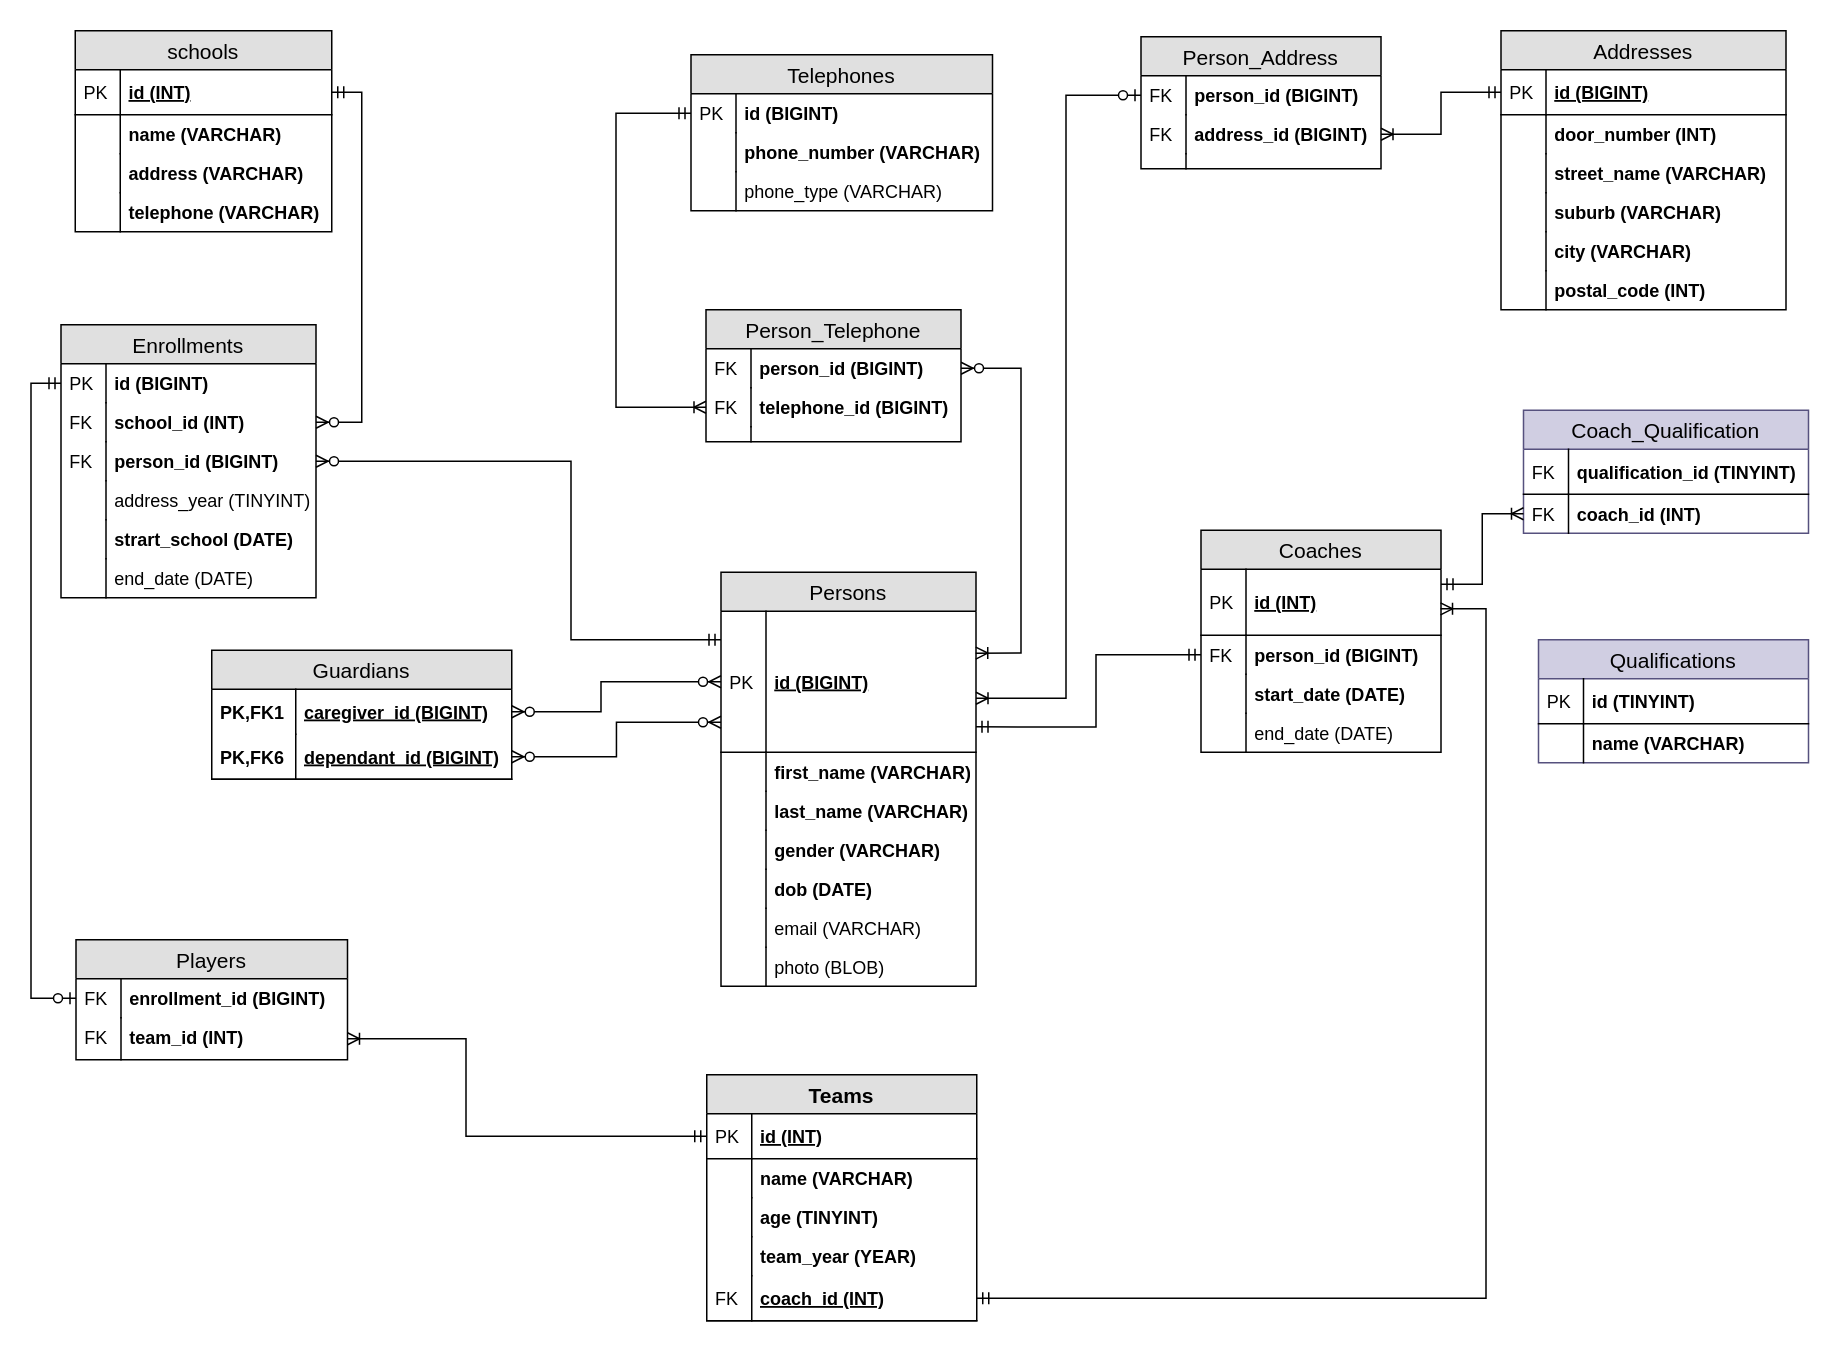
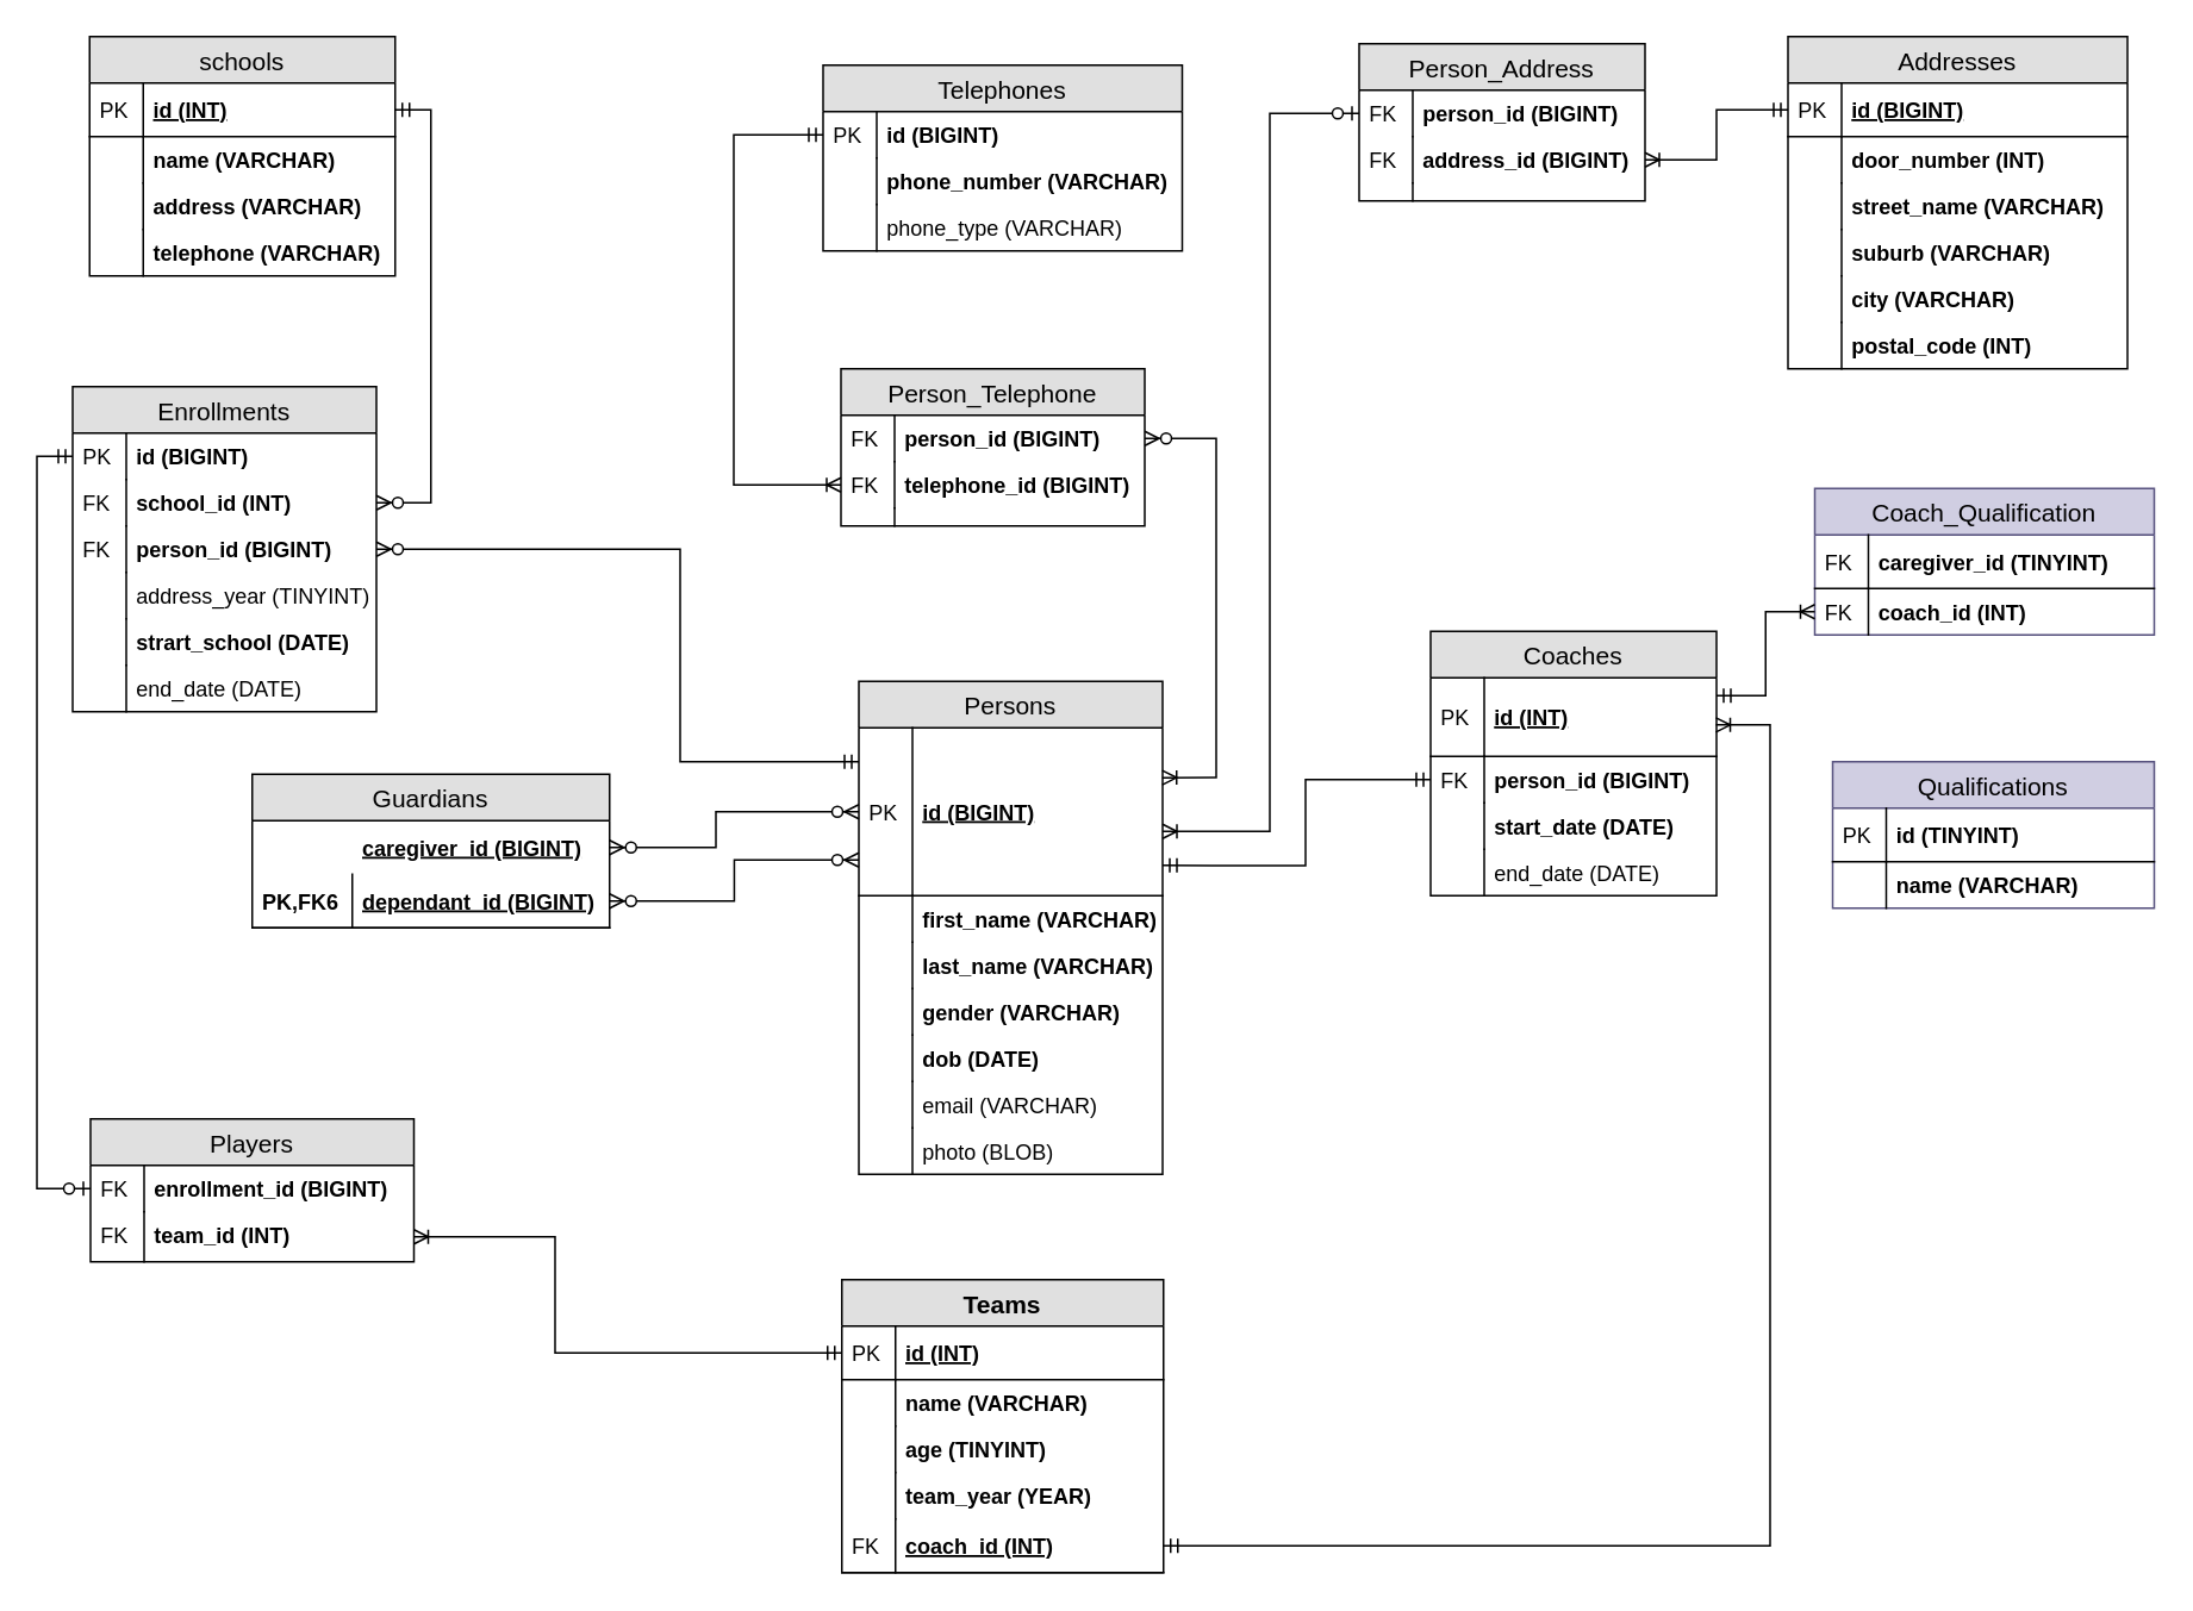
- <mxCell id="98" value="qualification_id (TINYINT)" style="shape=partialRectangle;top=0;left=0;right=0;bottom=1;align=left;verticalAlign=middle;fillColor=none;spacingLeft=34;spacingRight=4;overflow=hidden;rotatable=0;points=[[0,0.5],[1,0.5]];portConstraint=eastwest;dropTarget=0;fontStyle=1;fontSize=12;" parent="97" vertex="1"><mxGeometry y="26" width="190" height="30" as="geometry" /></mxCell>
+ <mxCell id="98" value="caregiver_id (TINYINT)" style="shape=partialRectangle;top=0;left=0;right=0;bottom=1;align=left;verticalAlign=middle;fillColor=none;spacingLeft=34;spacingRight=4;overflow=hidden;rotatable=0;points=[[0,0.5],[1,0.5]];portConstraint=eastwest;dropTarget=0;fontStyle=1;fontSize=12;" parent="97" vertex="1"><mxGeometry y="26" width="190" height="30" as="geometry" /></mxCell>
- <mxCell id="113" value="PK,FK1" style="shape=partialRectangle;fontStyle=1;top=0;left=0;bottom=0;fillColor=none;align=left;verticalAlign=middle;spacingLeft=4;spacingRight=4;overflow=hidden;rotatable=0;points=[];portConstraint=eastwest;part=1;fontSize=12;" parent="112" vertex="1" connectable="0"><mxGeometry width="56" height="30" as="geometry" /></mxCell>
